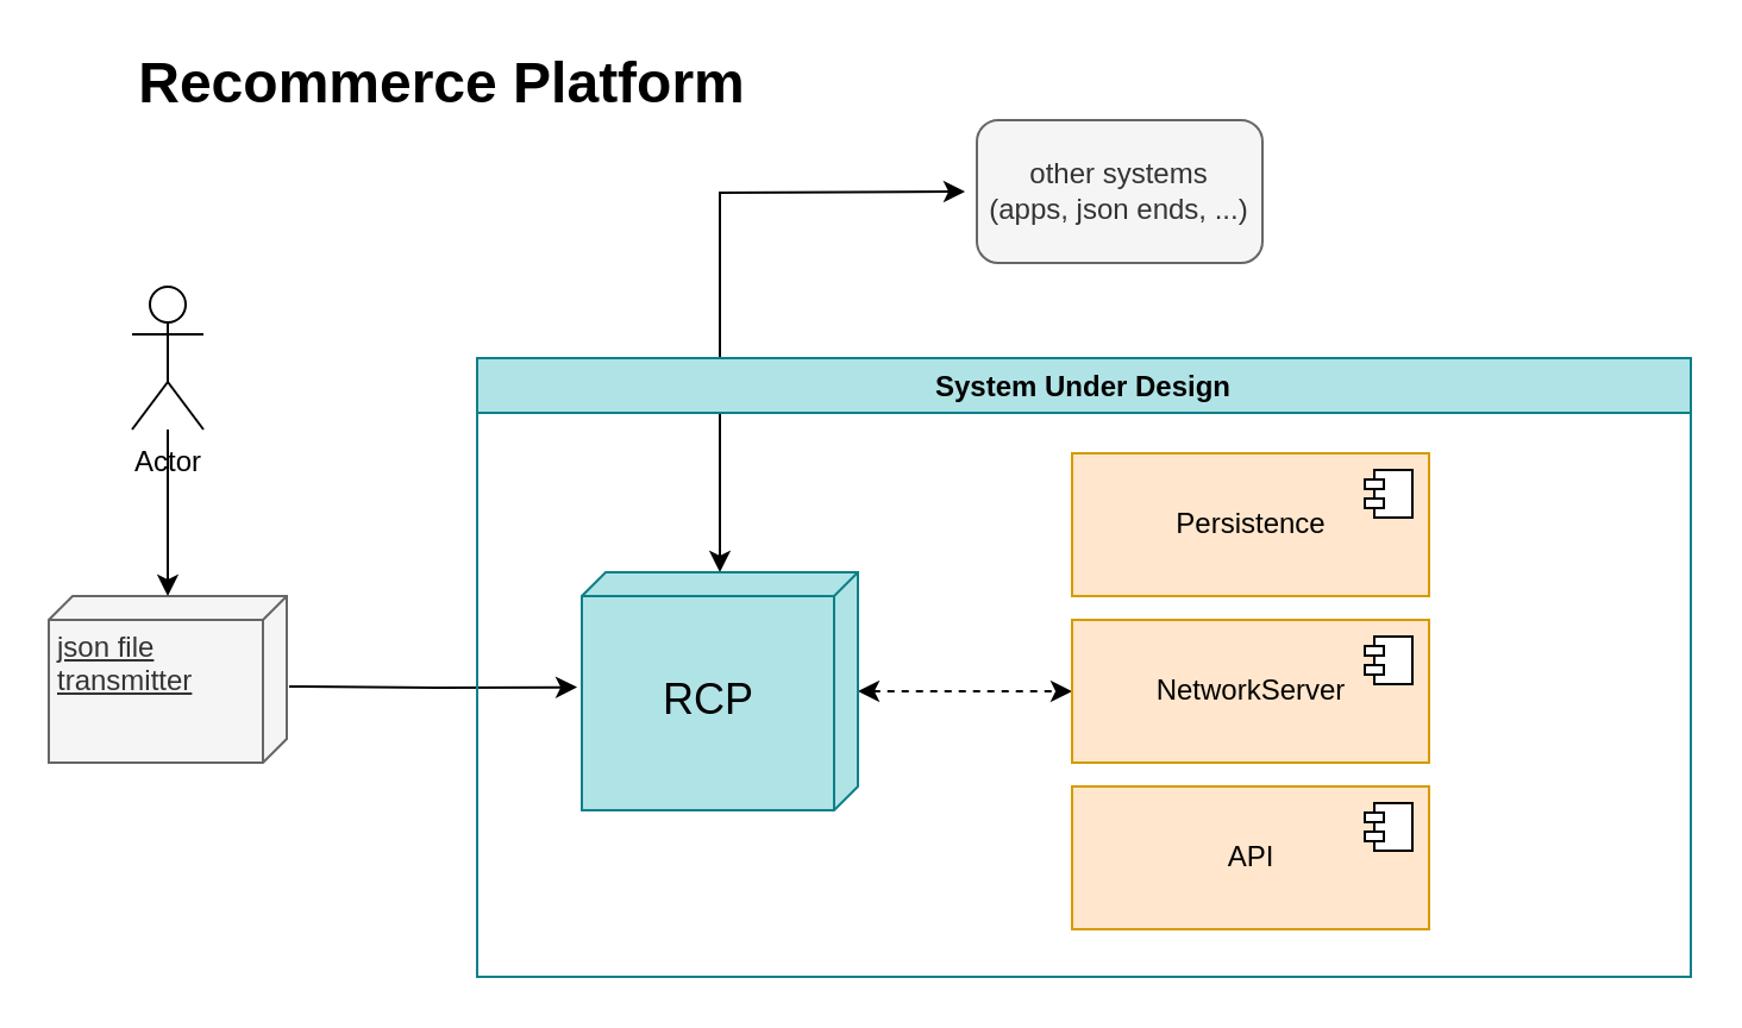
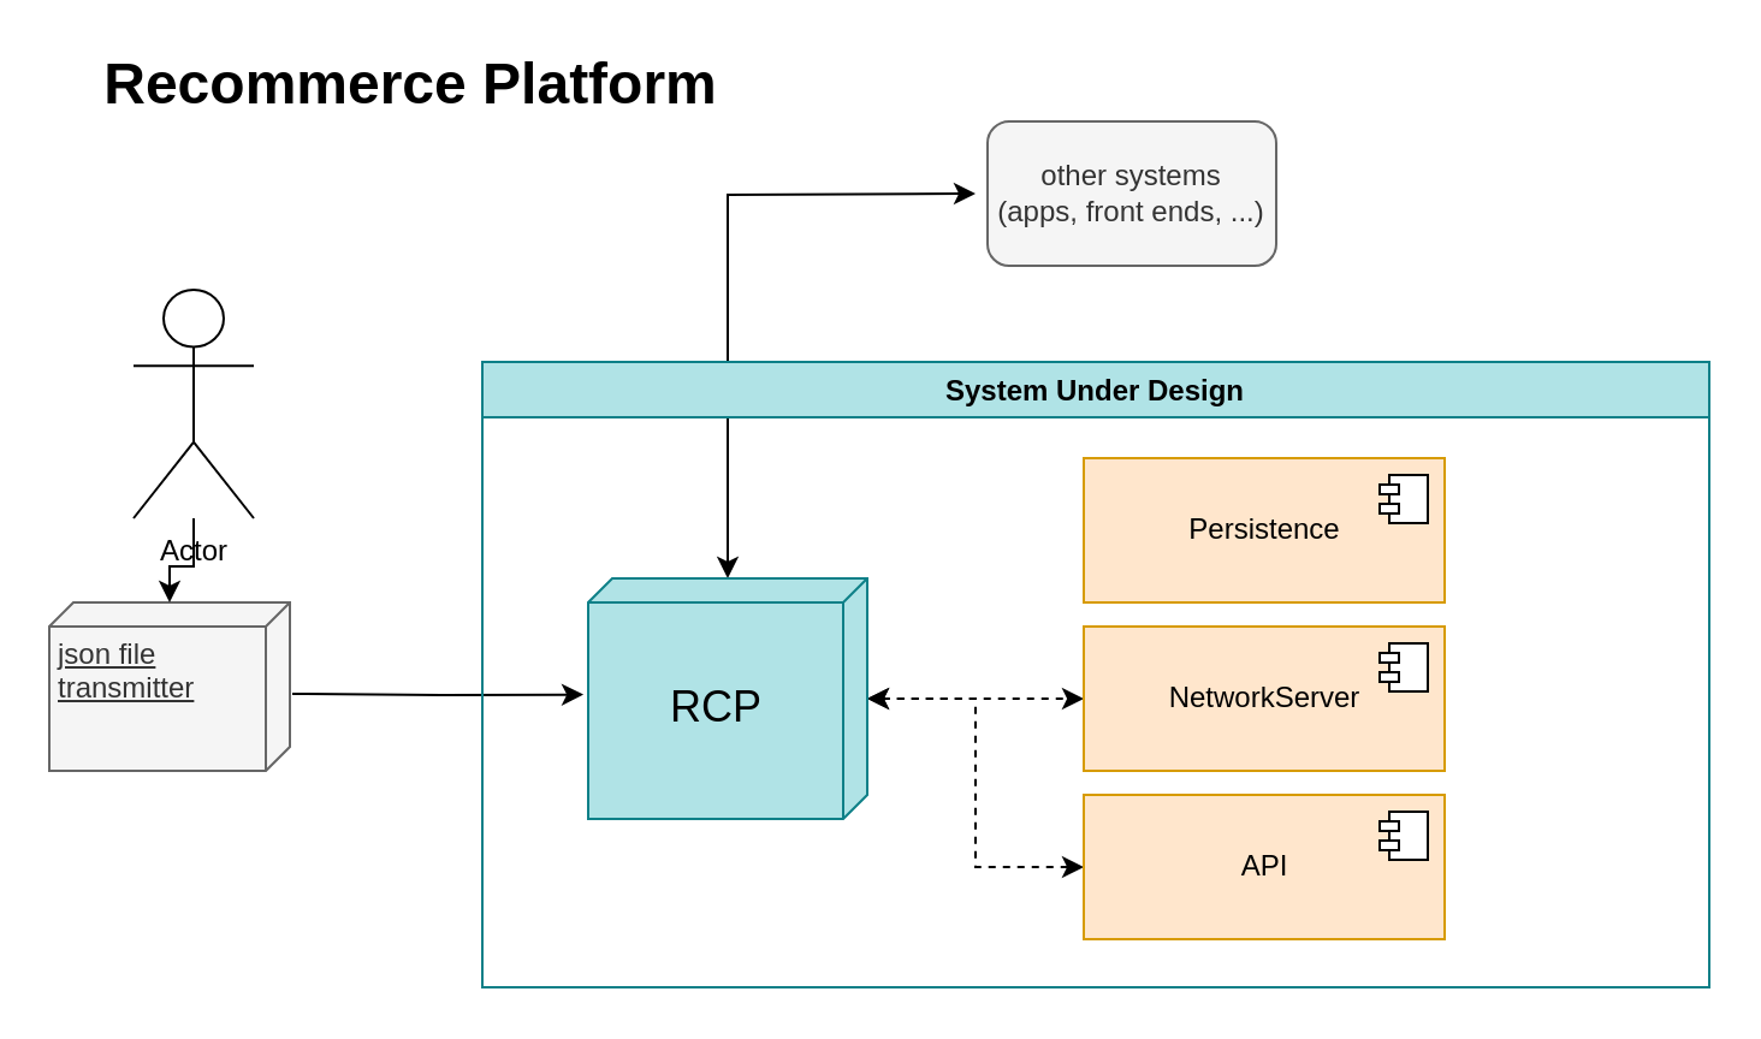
- <mxCell id="2" value="Recommerce Platform" style="text;strokeColor=none;fillColor=none;html=1;fontSize=24;fontStyle=1;verticalAlign=middle;align=center;" vertex="1" parent="1"><mxGeometry x="55" y="20" width="260" height="30" as="geometry" /></mxCell>
+ <mxCell id="2" value="Recommerce Platform" style="text;strokeColor=none;fillColor=none;html=1;fontSize=24;fontStyle=1;verticalAlign=middle;align=center;" vertex="1" parent="1"><mxGeometry x="40" y="20" width="260" height="30" as="geometry" /></mxCell>
- <mxCell id="18" value="other systems&lt;br&gt;(apps, json ends, ...)" style="rounded=1;whiteSpace=wrap;html=1;fontSize=12;fillColor=#f5f5f5;strokeColor=#666666;fontColor=#333333;" vertex="1" parent="1"><mxGeometry x="410" y="50" width="120" height="60" as="geometry" /></mxCell>
+ <mxCell id="18" value="other systems&lt;br&gt;(apps, front ends, ...)" style="rounded=1;whiteSpace=wrap;html=1;fontSize=12;fillColor=#f5f5f5;strokeColor=#666666;fontColor=#333333;" vertex="1" parent="1"><mxGeometry x="410" y="50" width="120" height="60" as="geometry" /></mxCell>
- <mxCell id="17" value="Actor" style="shape=umlActor;verticalLabelPosition=bottom;verticalAlign=top;html=1;fontSize=12;" vertex="1" parent="1"><mxGeometry x="55" y="120" width="30" height="60" as="geometry" /></mxCell>
+ <mxCell id="17" value="Actor" style="shape=umlActor;verticalLabelPosition=bottom;verticalAlign=top;html=1;fontSize=12;" vertex="1" parent="1"><mxGeometry x="55" y="120" width="50" height="95" as="geometry" /></mxCell>
+ <mxCell id="7" style="edgeStyle=orthogonalEdgeStyle;rounded=0;orthogonalLoop=1;jettySize=auto;html=1;entryX=0;entryY=0.5;entryDx=0;entryDy=0;dashed=1;fontSize=18;startArrow=classic;startFill=1;strokeWidth=1;" edge="1" parent="5" source="8" target="13"><mxGeometry relative="1" as="geometry" /></mxCell>
